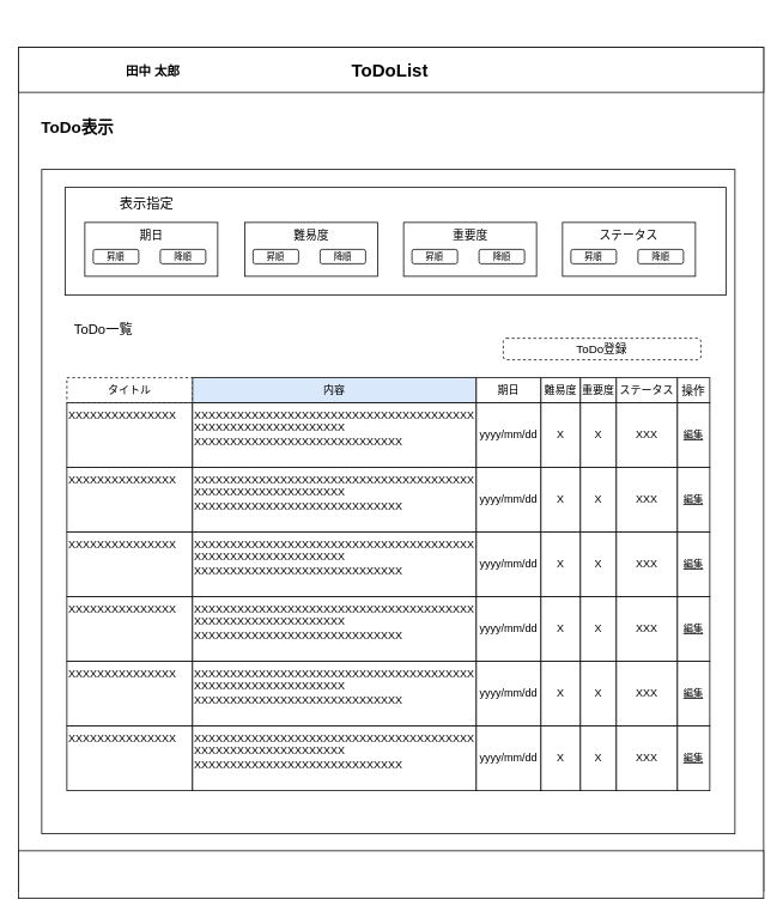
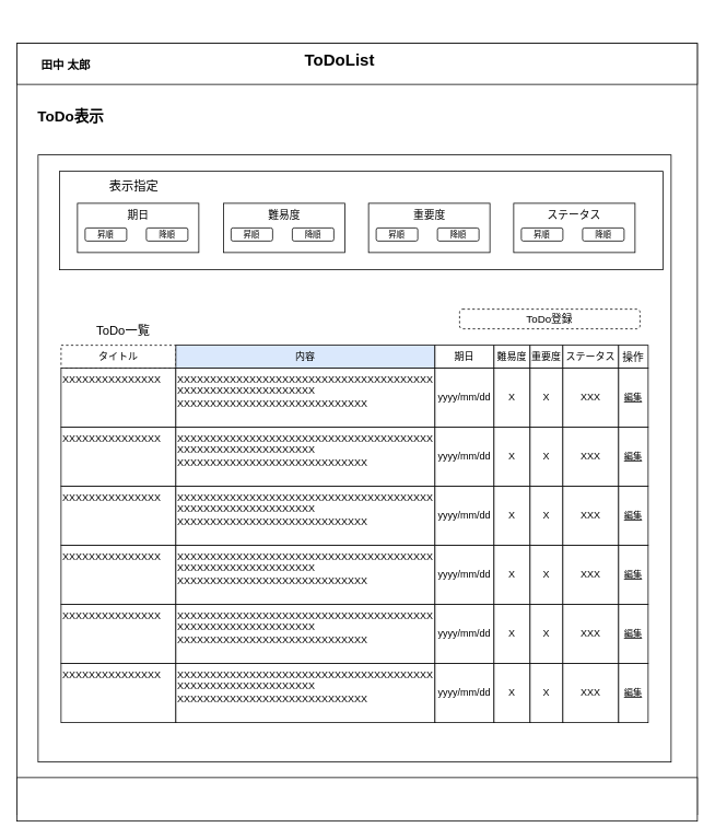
- <mxCell id="7" value="&lt;b&gt;&lt;font style=&quot;font-size: 20px&quot;&gt;ToDoList&lt;/font&gt;&lt;/b&gt;" style="text;html=1;strokeColor=none;fillColor=none;align=center;verticalAlign=middle;whiteSpace=wrap;rounded=0;strokeWidth=4;" parent="2" vertex="1"><mxGeometry x="334" y="42" width="160" height="30" as="geometry" /></mxCell>
+ <mxCell id="7" value="&lt;b&gt;&lt;font style=&quot;font-size: 20px&quot;&gt;ToDoList&lt;/font&gt;&lt;/b&gt;" style="text;html=1;strokeColor=none;fillColor=none;align=center;verticalAlign=middle;whiteSpace=wrap;rounded=0;strokeWidth=4;" parent="2" vertex="1"><mxGeometry x="314" y="37" width="160" height="30" as="geometry" /></mxCell>
- <mxCell id="8" value="&lt;span style=&quot;font-size: 14px;&quot;&gt;&lt;b style=&quot;font-size: 14px;&quot;&gt;田中 太郎&lt;/b&gt;&lt;/span&gt;" style="text;html=1;strokeColor=none;fillColor=none;align=center;verticalAlign=middle;whiteSpace=wrap;rounded=0;fontSize=14;" parent="2" vertex="1"><mxGeometry x="100" y="48" width="100" height="20" as="geometry" /></mxCell>
+ <mxCell id="8" value="&lt;span style=&quot;font-size: 14px;&quot;&gt;&lt;b style=&quot;font-size: 14px;&quot;&gt;田中 太郎&lt;/b&gt;&lt;/span&gt;" style="text;html=1;strokeColor=none;fillColor=none;align=center;verticalAlign=middle;whiteSpace=wrap;rounded=0;fontSize=14;" parent="2" vertex="1"><mxGeometry x="10" y="48" width="100" height="20" as="geometry" /></mxCell>
- <mxCell id="10" value="ToDo一覧" style="text;html=1;strokeColor=none;fillColor=none;align=center;verticalAlign=middle;whiteSpace=wrap;rounded=0;fontSize=15;" parent="2" vertex="1"><mxGeometry x="57" y="336" width="76" height="20" as="geometry" /></mxCell>
+ <mxCell id="10" value="ToDo一覧" style="text;html=1;strokeColor=none;fillColor=none;align=center;verticalAlign=middle;whiteSpace=wrap;rounded=0;fontSize=15;" parent="2" vertex="1"><mxGeometry x="92" y="371" width="76" height="20" as="geometry" /></mxCell>
